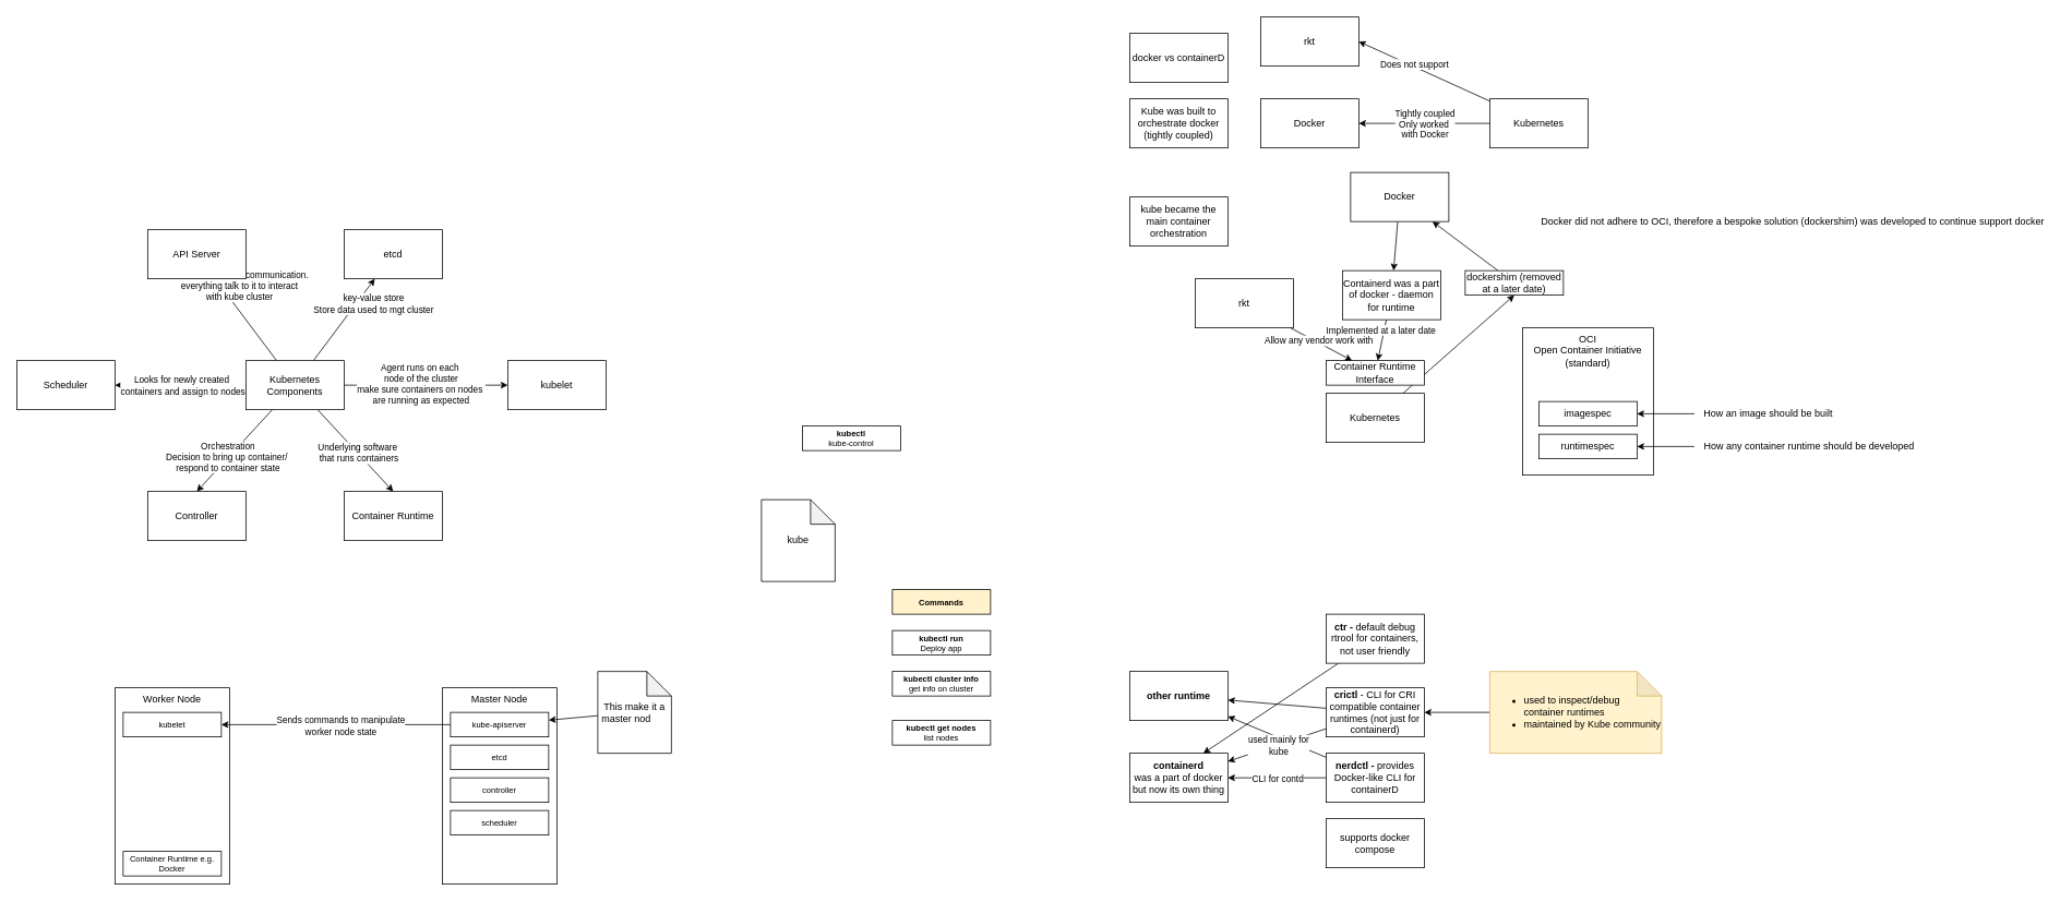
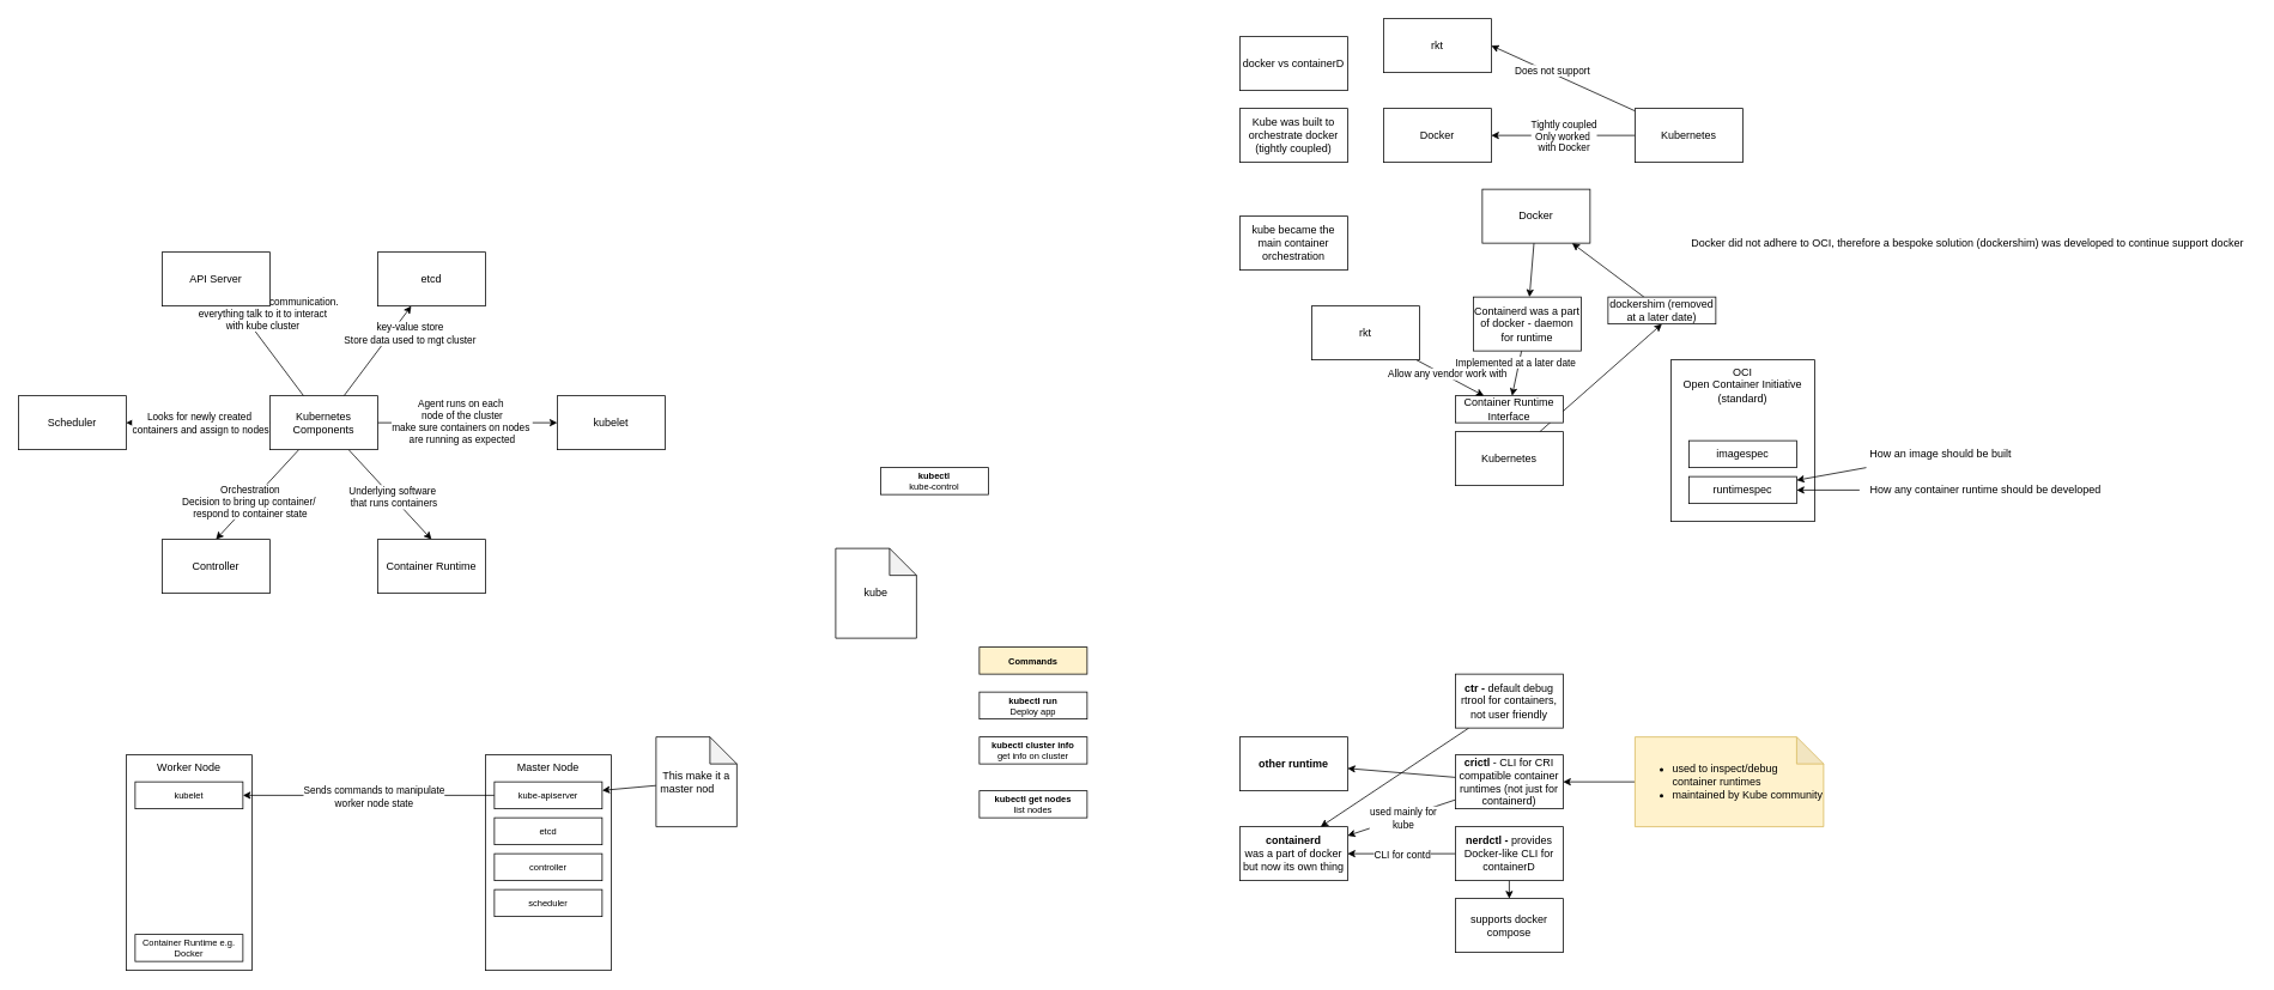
- <mxCell id="60" value="" style="edgeStyle=none;rounded=0;orthogonalLoop=1;jettySize=auto;html=1;entryX=1;entryY=0.5;entryDx=0;entryDy=0;" edge="1" parent="1" source="61" target="58"><mxGeometry relative="1" as="geometry" /></mxCell>
+ <mxCell id="60" value="" style="edgeStyle=none;rounded=0;orthogonalLoop=1;jettySize=auto;html=1;" edge="1" parent="1" source="61" target="59"><mxGeometry relative="1" as="geometry" /></mxCell>
- <mxCell id="71" value="" style="edgeStyle=none;rounded=0;orthogonalLoop=1;jettySize=auto;html=1;" edge="1" parent="1" source="74" target="84"><mxGeometry relative="1" as="geometry" /></mxCell>
+ <mxCell id="71" value="" style="edgeStyle=none;rounded=0;orthogonalLoop=1;jettySize=auto;html=1;" edge="1" parent="1" source="74" target="75"><mxGeometry relative="1" as="geometry" /></mxCell>
